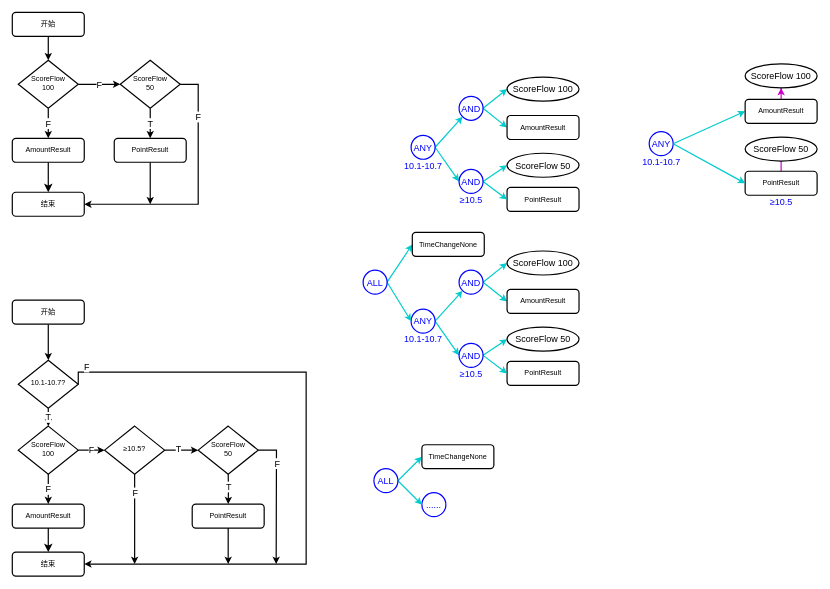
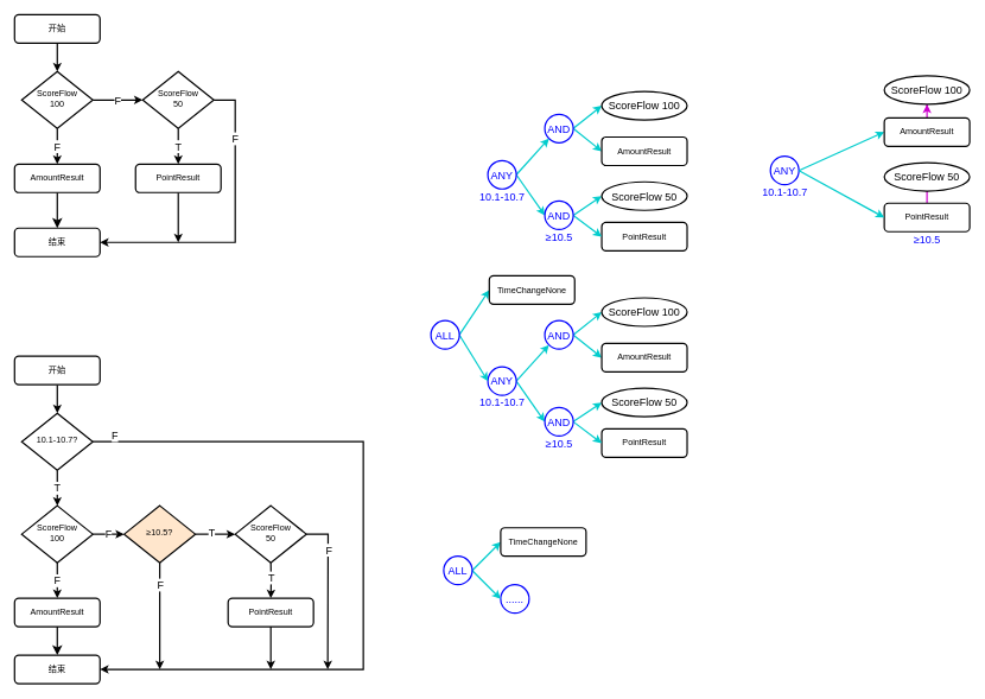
- <mxCell id="18" value="10.1-10.7?" style="rhombus;whiteSpace=wrap;html=1;shadow=0;fontFamily=Helvetica;fontSize=12;align=center;strokeWidth=2;spacing=6;spacingTop=-4;" parent="1" vertex="1"><mxGeometry x="30" y="600" width="100" height="80" as="geometry" /></mxCell>
+ <mxCell id="18" value="10.1-10.7?" style="rhombus;whiteSpace=wrap;html=1;shadow=0;fontFamily=Helvetica;fontSize=12;align=center;strokeWidth=2;spacing=6;spacingTop=-4;" parent="1" vertex="1"><mxGeometry x="30" y="580" width="100" height="80" as="geometry" /></mxCell>
- <mxCell id="41" value="≥10.5?" style="rhombus;whiteSpace=wrap;html=1;shadow=0;fontFamily=Helvetica;fontSize=12;align=center;strokeWidth=2;spacing=6;spacingTop=-4;" parent="1" vertex="1"><mxGeometry x="174" y="710" width="100" height="80" as="geometry" /></mxCell>
+ <mxCell id="41" value="≥10.5?" style="rhombus;whiteSpace=wrap;html=1;shadow=0;fontFamily=Helvetica;fontSize=12;align=center;strokeWidth=2;spacing=6;spacingTop=-4;fillColor=#ffe6cc;" parent="1" vertex="1"><mxGeometry x="174" y="710" width="100" height="80" as="geometry" /></mxCell>
